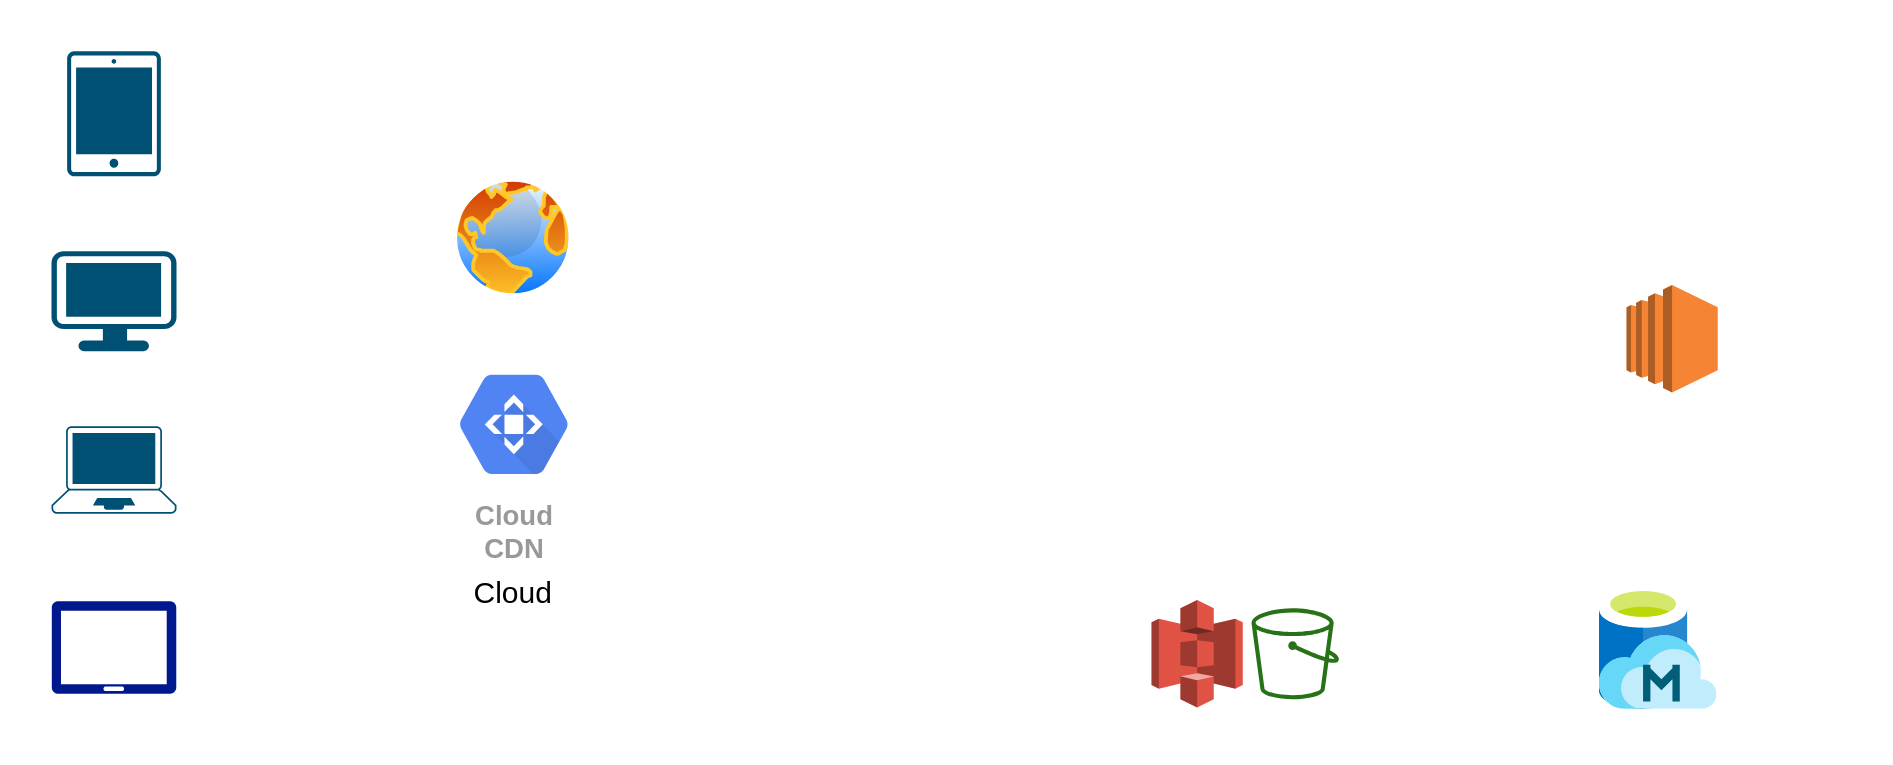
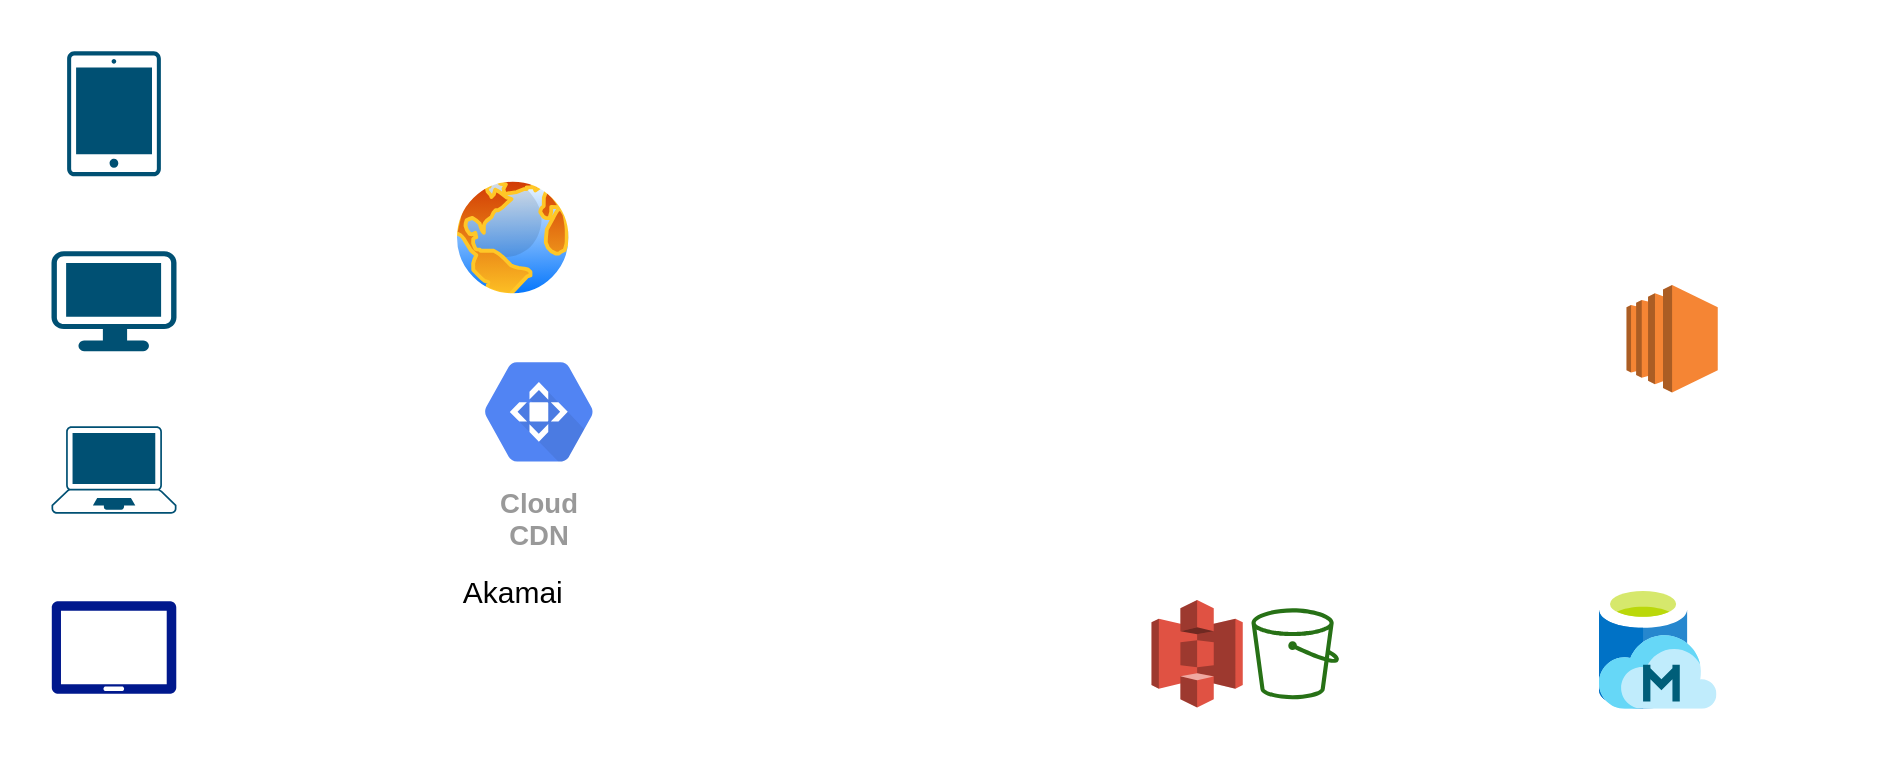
- <mxCell id="13" value="Cloud&#10;CDN" style="html=1;fillColor=#5184F3;strokeColor=none;verticalAlign=top;labelPosition=center;verticalLabelPosition=bottom;align=center;spacingTop=-6;fontSize=11;fontStyle=1;fontColor=#999999;shape=mxgraph.gcp2.hexIcon;prIcon=cloud_cdn" vertex="1" parent="1"><mxGeometry x="172" y="140" width="66" height="58.5" as="geometry" /></mxCell>
+ <mxCell id="13" value="Cloud&#10;CDN" style="html=1;fillColor=#5184F3;strokeColor=none;verticalAlign=top;labelPosition=center;verticalLabelPosition=bottom;align=center;spacingTop=-6;fontSize=11;fontStyle=1;fontColor=#999999;shape=mxgraph.gcp2.hexIcon;prIcon=cloud_cdn" vertex="1" parent="1"><mxGeometry x="182" y="135" width="66" height="58.5" as="geometry" /></mxCell>
- <mxCell id="14" value="Cloud" style="text;html=1;strokeColor=none;fillColor=none;align=center;verticalAlign=middle;whiteSpace=wrap;rounded=0;" vertex="1" parent="1"><mxGeometry x="185" y="227" width="40" height="20" as="geometry" /></mxCell>
+ <mxCell id="14" value="Akamai" style="text;html=1;strokeColor=none;fillColor=none;align=center;verticalAlign=middle;whiteSpace=wrap;rounded=0;" vertex="1" parent="1"><mxGeometry x="185" y="227" width="40" height="20" as="geometry" /></mxCell>
